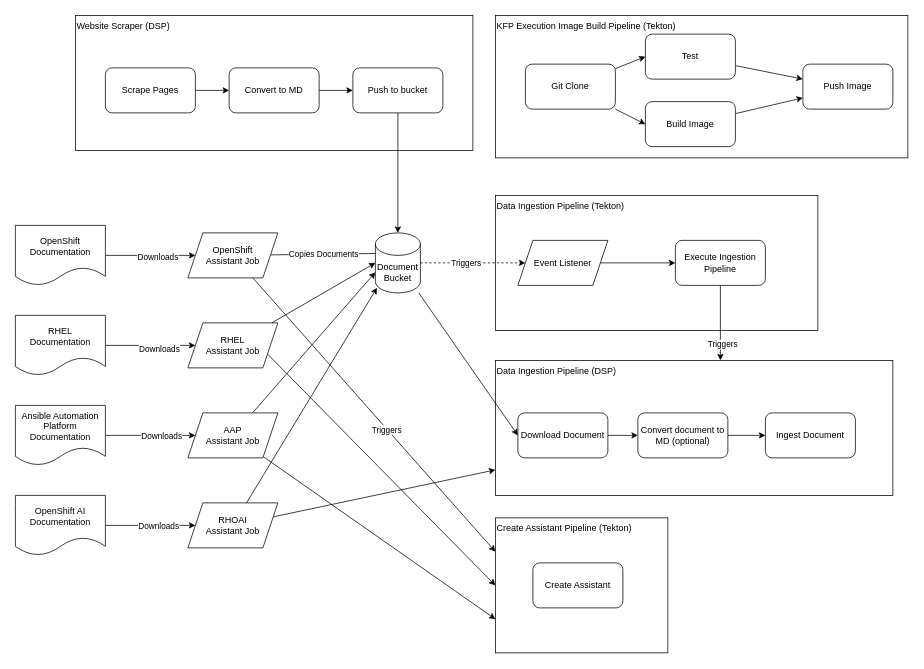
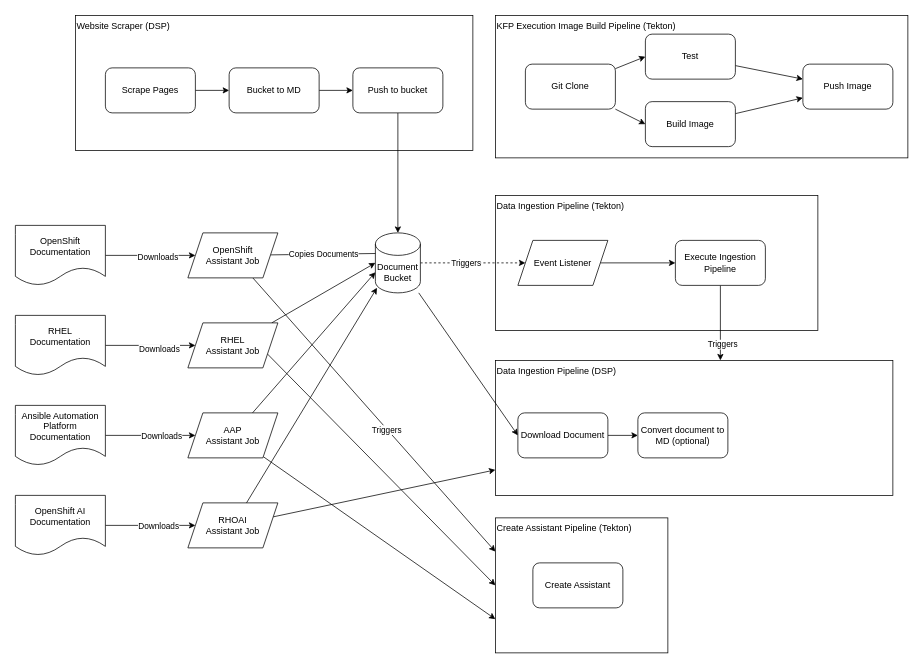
- <mxCell id="59" value="Convert to MD" style="rounded=1;whiteSpace=wrap;html=1;" vertex="1" parent="1"><mxGeometry x="305" y="90" width="120" height="60" as="geometry" /></mxCell>
+ <mxCell id="59" value="Bucket to MD" style="rounded=1;whiteSpace=wrap;html=1;" vertex="1" parent="1"><mxGeometry x="305" y="90" width="120" height="60" as="geometry" /></mxCell>
- <mxCell id="41" style="edgeStyle=none;html=1;" edge="1" parent="1" source="42" target="54"><mxGeometry relative="1" as="geometry" /></mxCell>
- <mxCell id="54" value="Ingest Document" style="rounded=1;whiteSpace=wrap;html=1;" vertex="1" parent="1"><mxGeometry x="1020" y="550" width="120" height="60" as="geometry" /></mxCell>
